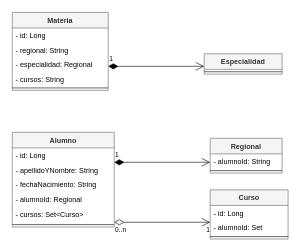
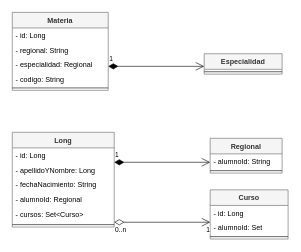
- <mxCell id="6" value="- cursos: String" style="text;strokeColor=none;fillColor=none;align=left;verticalAlign=top;spacingLeft=4;spacingRight=4;overflow=hidden;rotatable=0;points=[[0,0.5],[1,0.5]];portConstraint=eastwest;" vertex="1" parent="2"><mxGeometry y="98" width="160" height="24" as="geometry" /></mxCell>
+ <mxCell id="6" value="- codigo: String" style="text;strokeColor=none;fillColor=none;align=left;verticalAlign=top;spacingLeft=4;spacingRight=4;overflow=hidden;rotatable=0;points=[[0,0.5],[1,0.5]];portConstraint=eastwest;" vertex="1" parent="2"><mxGeometry y="98" width="160" height="24" as="geometry" /></mxCell>
- <mxCell id="8" value="Alumno" style="swimlane;fontStyle=1;align=center;verticalAlign=top;childLayout=stackLayout;horizontal=1;startSize=26;horizontalStack=0;resizeParent=1;resizeParentMax=0;resizeLast=0;collapsible=1;marginBottom=0;fillColor=#f5f5f5;strokeColor=#666666;fontColor=#333333;" vertex="1" parent="1"><mxGeometry x="20" y="220" width="170" height="158" as="geometry" /></mxCell>
+ <mxCell id="8" value="Long" style="swimlane;fontStyle=1;align=center;verticalAlign=top;childLayout=stackLayout;horizontal=1;startSize=26;horizontalStack=0;resizeParent=1;resizeParentMax=0;resizeLast=0;collapsible=1;marginBottom=0;fillColor=#f5f5f5;strokeColor=#666666;fontColor=#333333;" vertex="1" parent="1"><mxGeometry x="20" y="220" width="170" height="158" as="geometry" /></mxCell>
- <mxCell id="10" value="- apellidoYNombre: String" style="text;strokeColor=none;fillColor=none;align=left;verticalAlign=top;spacingLeft=4;spacingRight=4;overflow=hidden;rotatable=0;points=[[0,0.5],[1,0.5]];portConstraint=eastwest;" vertex="1" parent="8"><mxGeometry y="50" width="170" height="24" as="geometry" /></mxCell>
+ <mxCell id="10" value="- apellidoYNombre: Long" style="text;strokeColor=none;fillColor=none;align=left;verticalAlign=top;spacingLeft=4;spacingRight=4;overflow=hidden;rotatable=0;points=[[0,0.5],[1,0.5]];portConstraint=eastwest;" vertex="1" parent="8"><mxGeometry y="50" width="170" height="24" as="geometry" /></mxCell>
